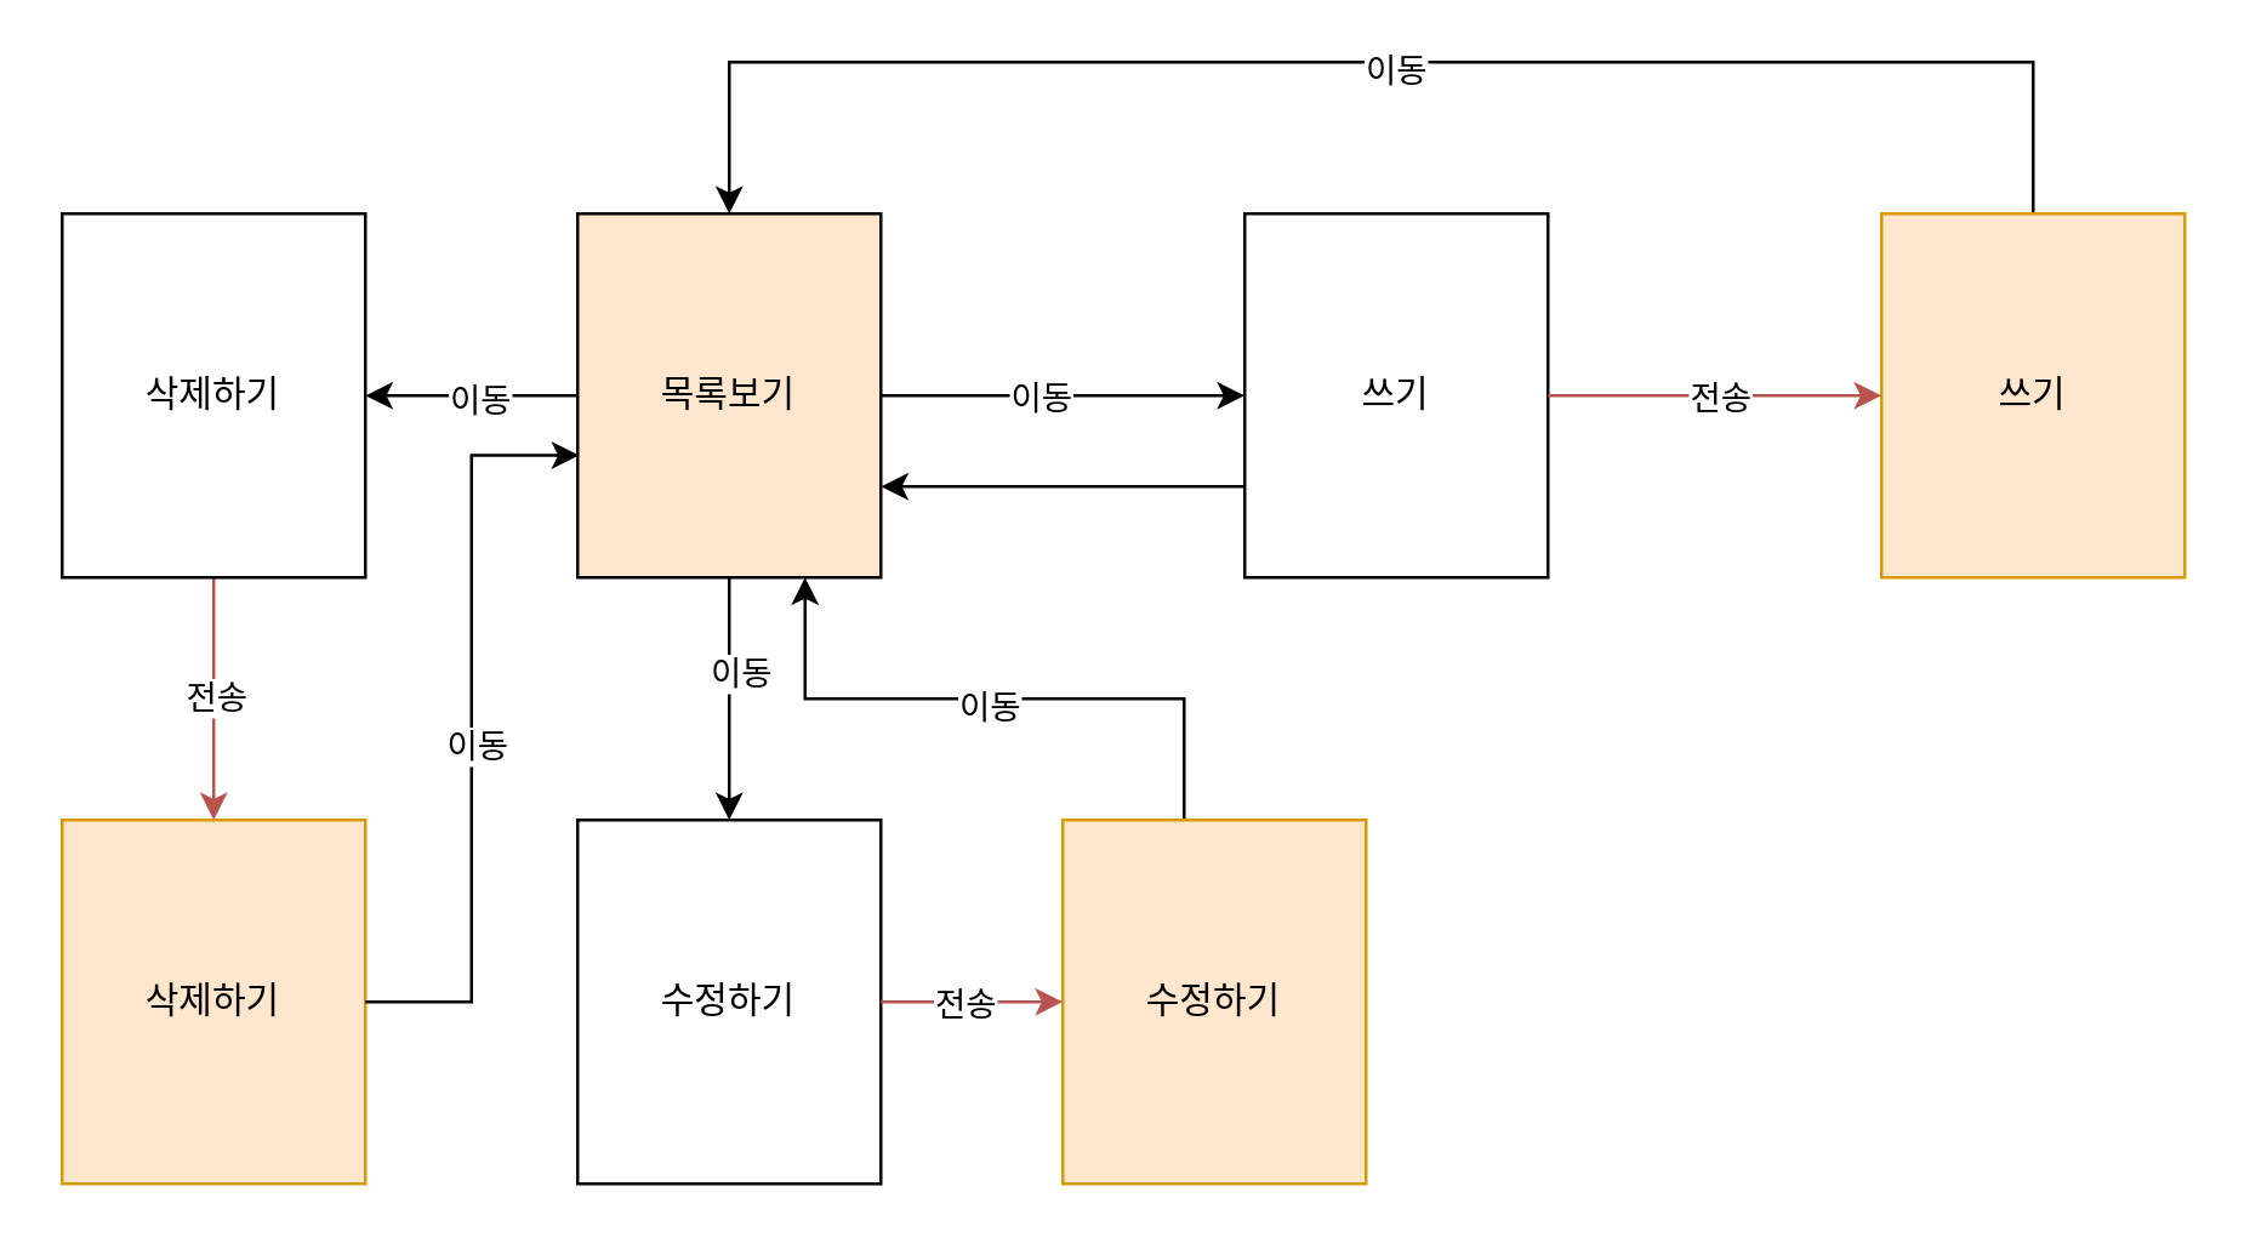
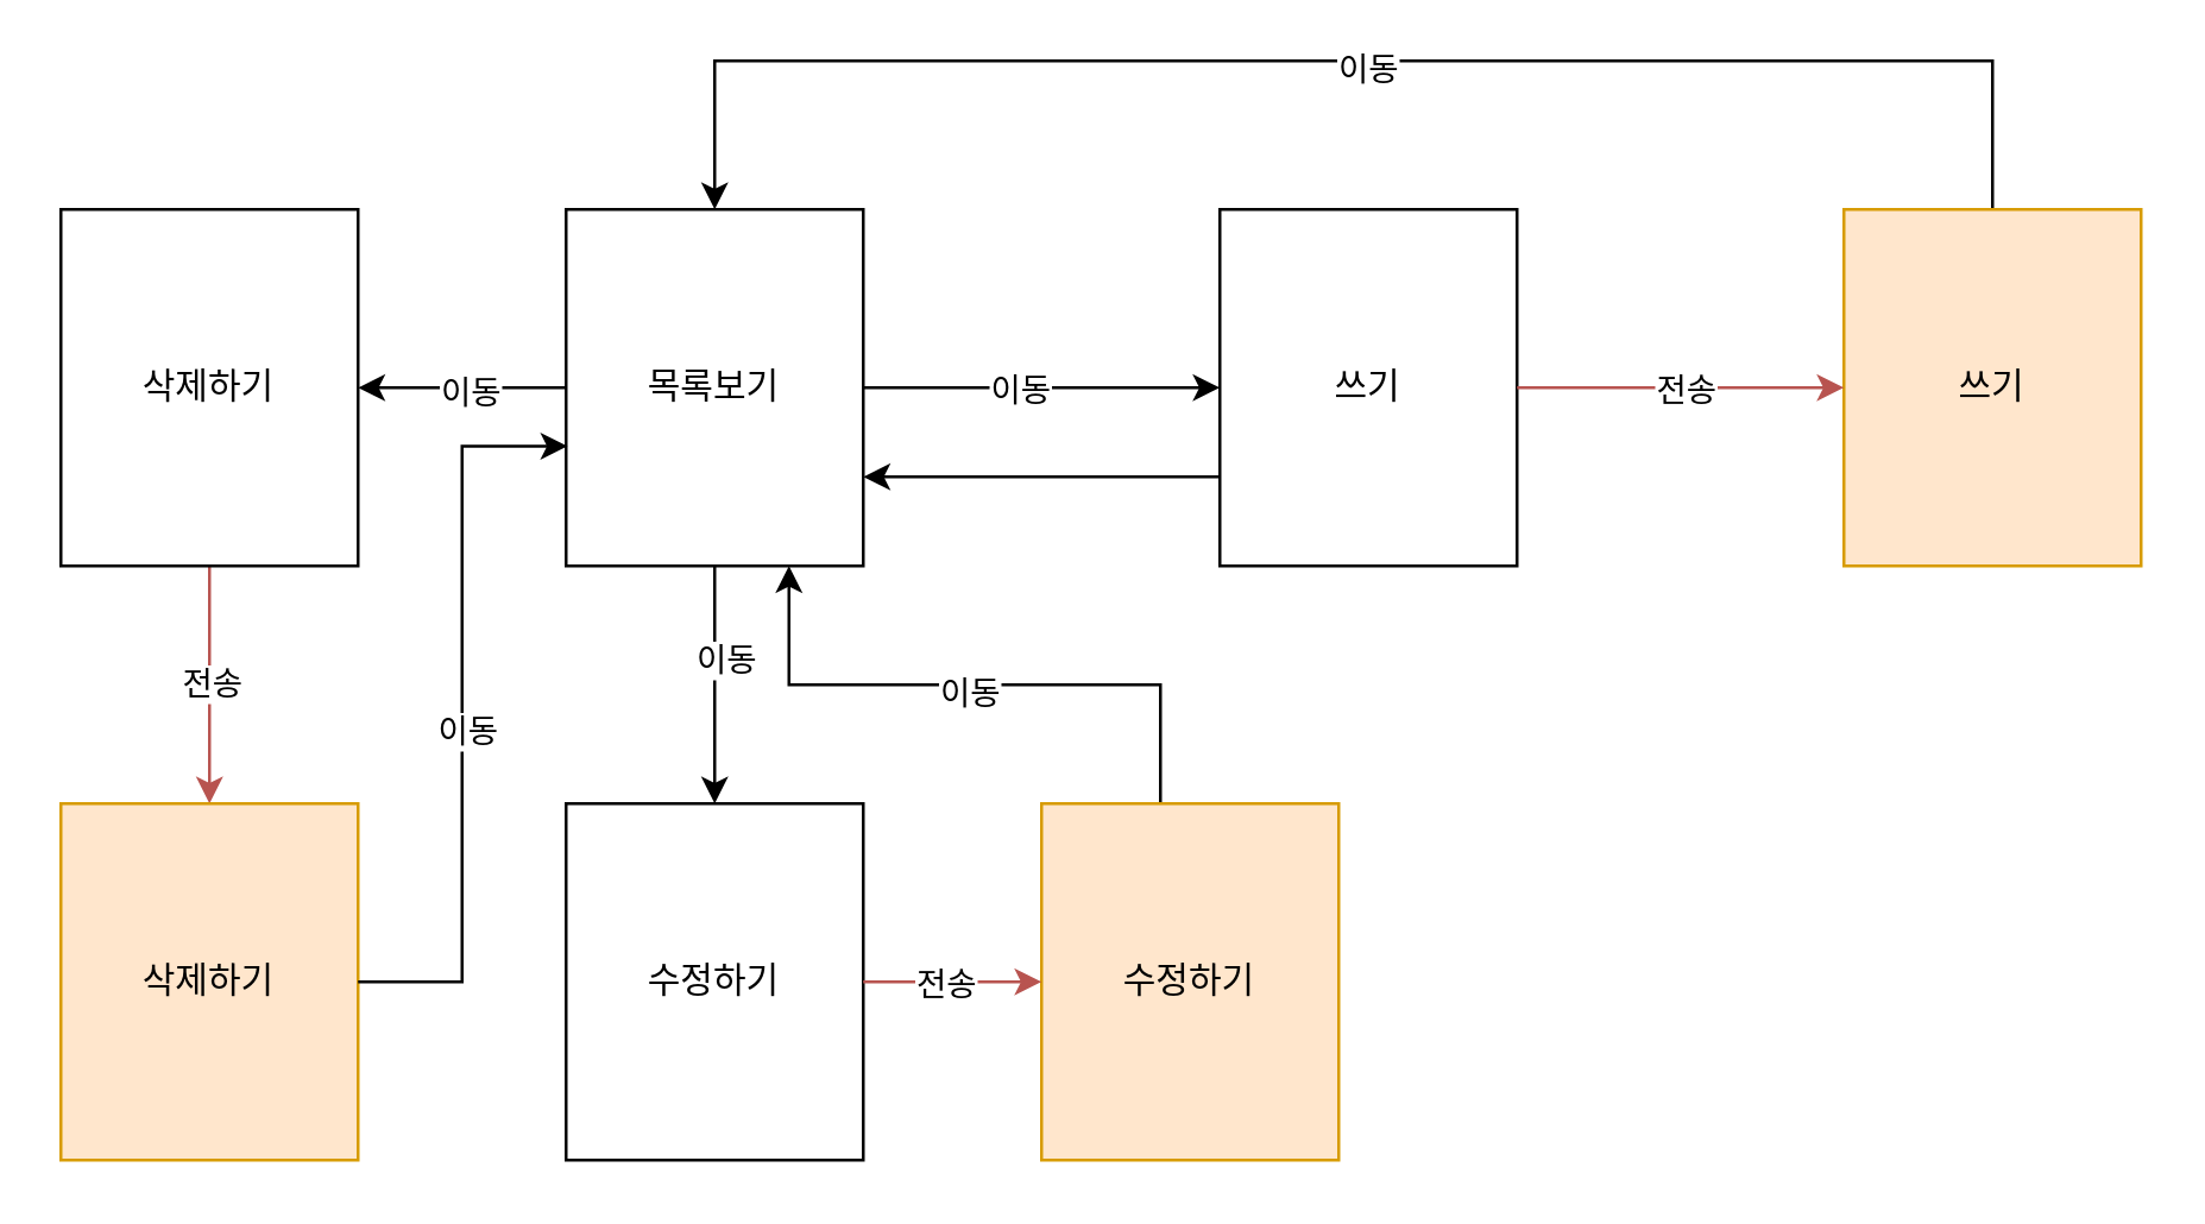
- <mxCell id="12" value="목록보기" style="whiteSpace=wrap;html=1;fillColor=#ffe6cc;" vertex="1" parent="1"><mxGeometry x="190" y="70" width="100" height="120" as="geometry" /></mxCell>
+ <mxCell id="12" value="목록보기" style="whiteSpace=wrap;html=1;" vertex="1" parent="1"><mxGeometry x="190" y="70" width="100" height="120" as="geometry" /></mxCell>
